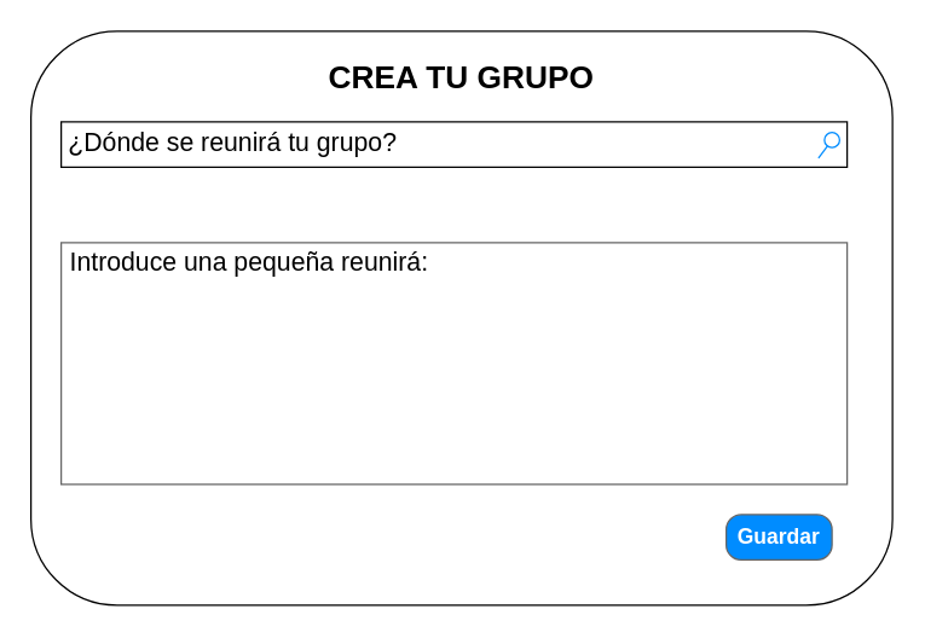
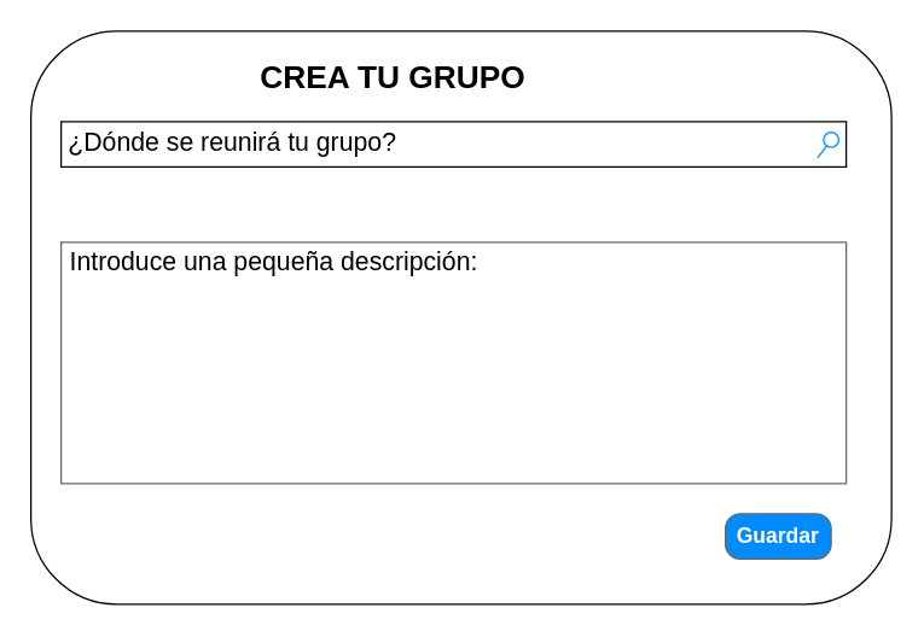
- <mxCell id="5" value="&lt;b&gt;&lt;font style=&quot;font-size: 21px&quot;&gt;CREA TU GRUPO&lt;/font&gt;&lt;/b&gt;" style="text;html=1;strokeColor=none;fillColor=none;align=center;verticalAlign=middle;whiteSpace=wrap;rounded=0;fontSize=14;fontColor=#000000;" vertex="1" parent="1"><mxGeometry x="215" y="40" width="180" height="20" as="geometry" /></mxCell>
+ <mxCell id="5" value="&lt;b&gt;&lt;font style=&quot;font-size: 21px&quot;&gt;CREA TU GRUPO&lt;/font&gt;&lt;/b&gt;" style="text;html=1;strokeColor=none;fillColor=none;align=center;verticalAlign=middle;whiteSpace=wrap;rounded=0;fontSize=14;fontColor=#000000;" vertex="1" parent="1"><mxGeometry x="170" y="40" width="180" height="20" as="geometry" /></mxCell>
- <mxCell id="4" value="Introduce una pequeña reunirá:" style="strokeWidth=1;shadow=0;dashed=0;align=center;html=1;shape=mxgraph.mockup.text.textBox;fontColor=#000000;align=left;fontSize=17;spacingLeft=4;spacingTop=-3;strokeColor=#666666;mainText=;fontStyle=0;verticalAlign=top;" vertex="1" parent="1"><mxGeometry x="40" y="160" width="520" height="160" as="geometry" /></mxCell>
+ <mxCell id="4" value="Introduce una pequeña descripción:" style="strokeWidth=1;shadow=0;dashed=0;align=center;html=1;shape=mxgraph.mockup.text.textBox;fontColor=#000000;align=left;fontSize=17;spacingLeft=4;spacingTop=-3;strokeColor=#666666;mainText=;fontStyle=0;verticalAlign=top;" vertex="1" parent="1"><mxGeometry x="40" y="160" width="520" height="160" as="geometry" /></mxCell>
